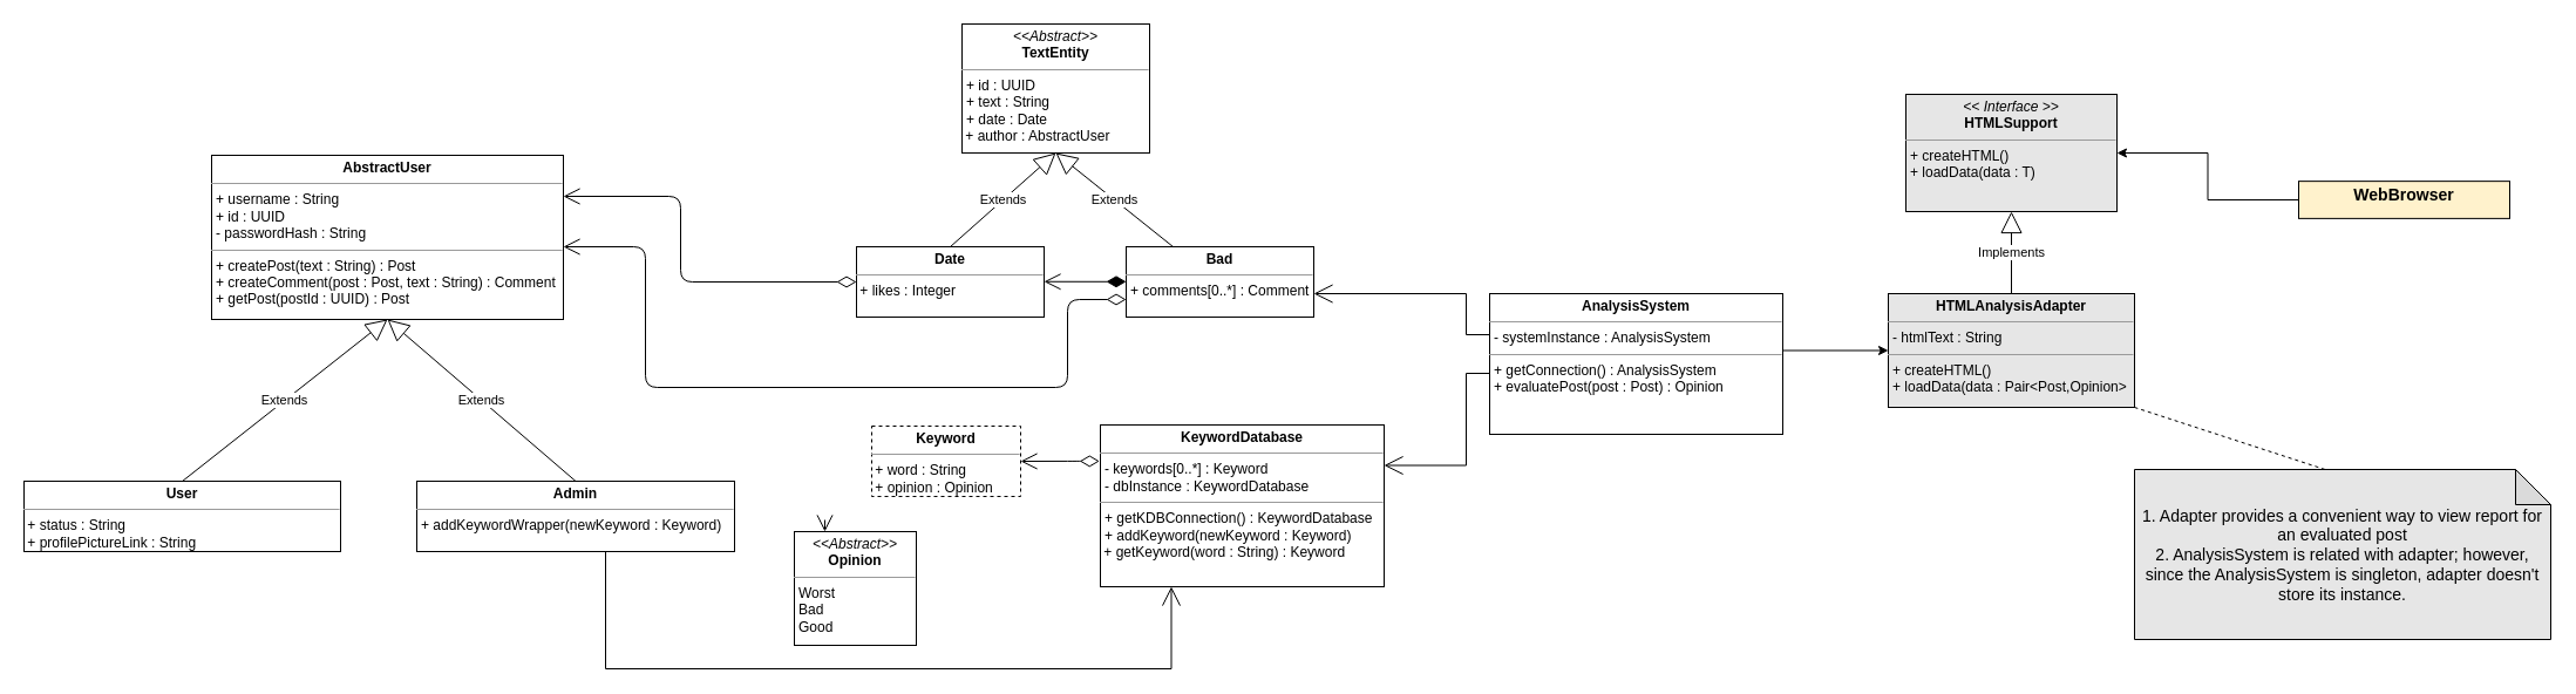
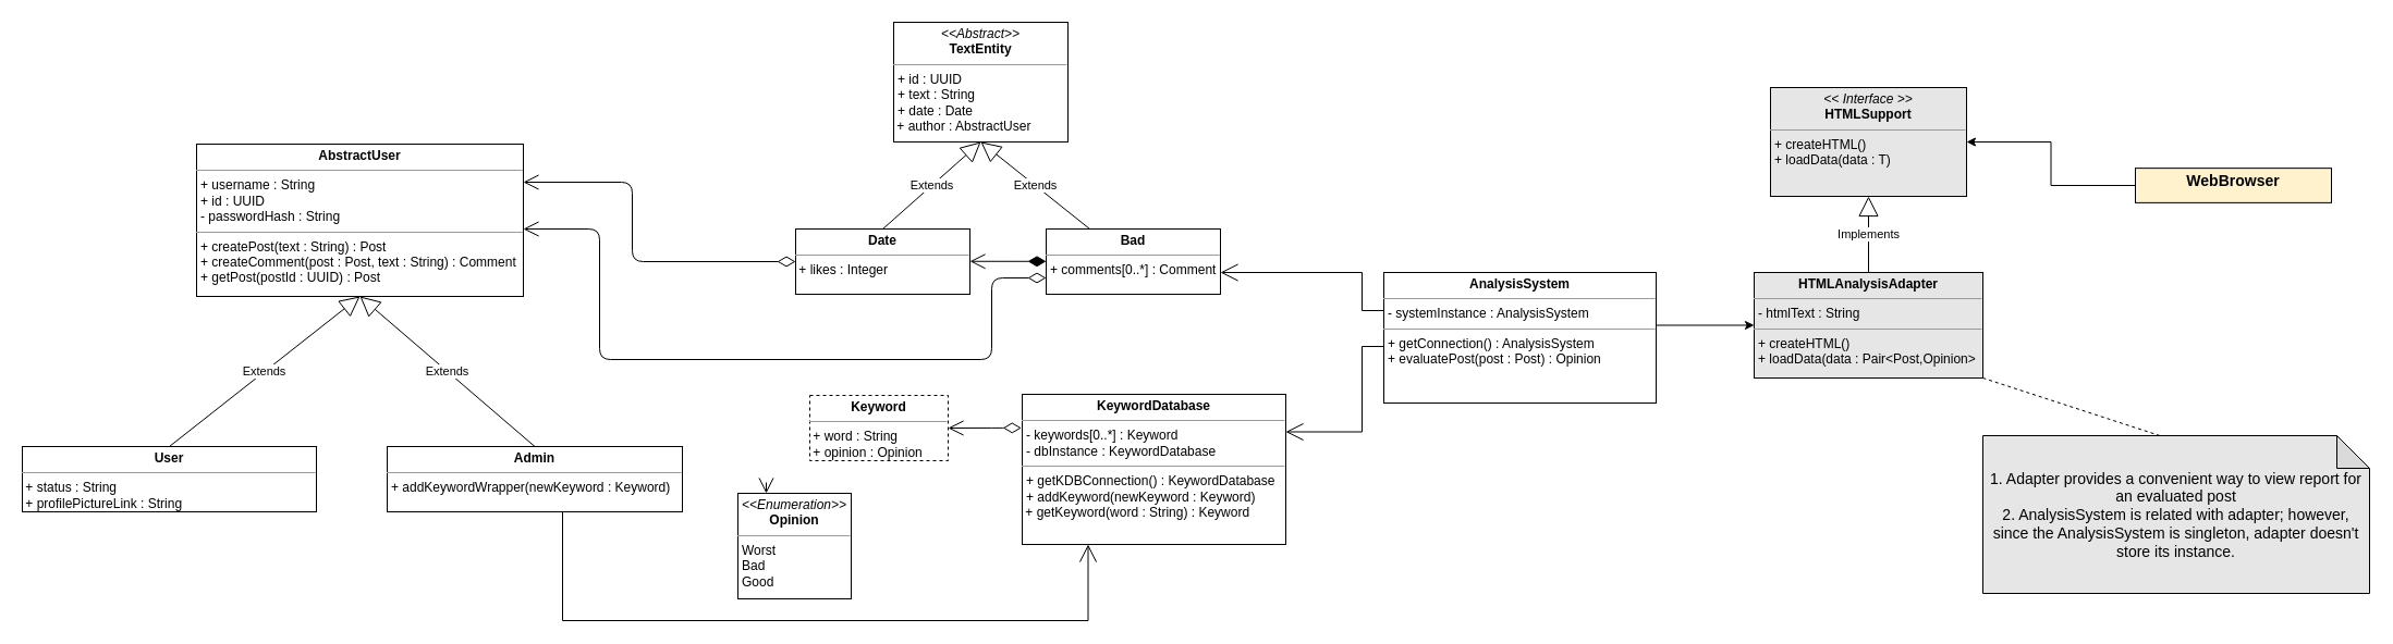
- <mxCell id="7" value="&lt;p style=&quot;margin: 0px ; margin-top: 4px ; text-align: center&quot;&gt;&lt;i&gt;&amp;lt;&amp;lt;Abstract&amp;gt;&amp;gt;&lt;/i&gt;&lt;br&gt;&lt;b&gt;Opinion&lt;/b&gt;&lt;/p&gt;&lt;hr size=&quot;1&quot;&gt;&lt;p style=&quot;margin: 0px ; margin-left: 4px&quot;&gt;Worst&lt;br&gt;&lt;/p&gt;&lt;p style=&quot;margin: 0px ; margin-left: 4px&quot;&gt;Bad&lt;br&gt;Good&lt;/p&gt;" style="verticalAlign=top;align=left;overflow=fill;fontSize=12;fontFamily=Helvetica;html=1;hachureGap=4;pointerEvents=0;" parent="1" vertex="1"><mxGeometry x="677" y="453" width="104" height="97" as="geometry" /></mxCell>
+ <mxCell id="7" value="&lt;p style=&quot;margin: 0px ; margin-top: 4px ; text-align: center&quot;&gt;&lt;i&gt;&amp;lt;&amp;lt;Enumeration&amp;gt;&amp;gt;&lt;/i&gt;&lt;br&gt;&lt;b&gt;Opinion&lt;/b&gt;&lt;/p&gt;&lt;hr size=&quot;1&quot;&gt;&lt;p style=&quot;margin: 0px ; margin-left: 4px&quot;&gt;Worst&lt;br&gt;&lt;/p&gt;&lt;p style=&quot;margin: 0px ; margin-left: 4px&quot;&gt;Bad&lt;br&gt;Good&lt;/p&gt;" style="verticalAlign=top;align=left;overflow=fill;fontSize=12;fontFamily=Helvetica;html=1;hachureGap=4;pointerEvents=0;" parent="1" vertex="1"><mxGeometry x="677" y="453" width="104" height="97" as="geometry" /></mxCell>
